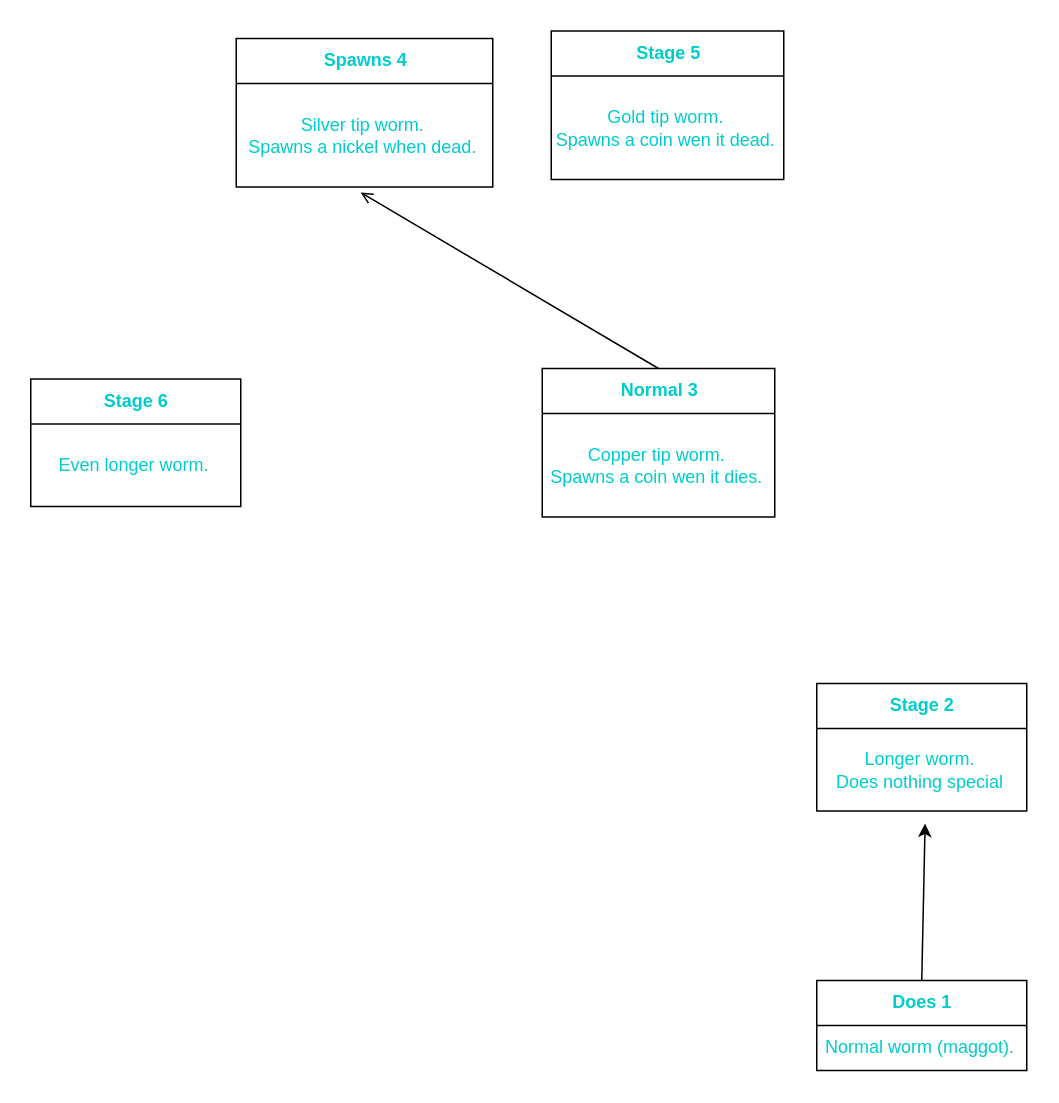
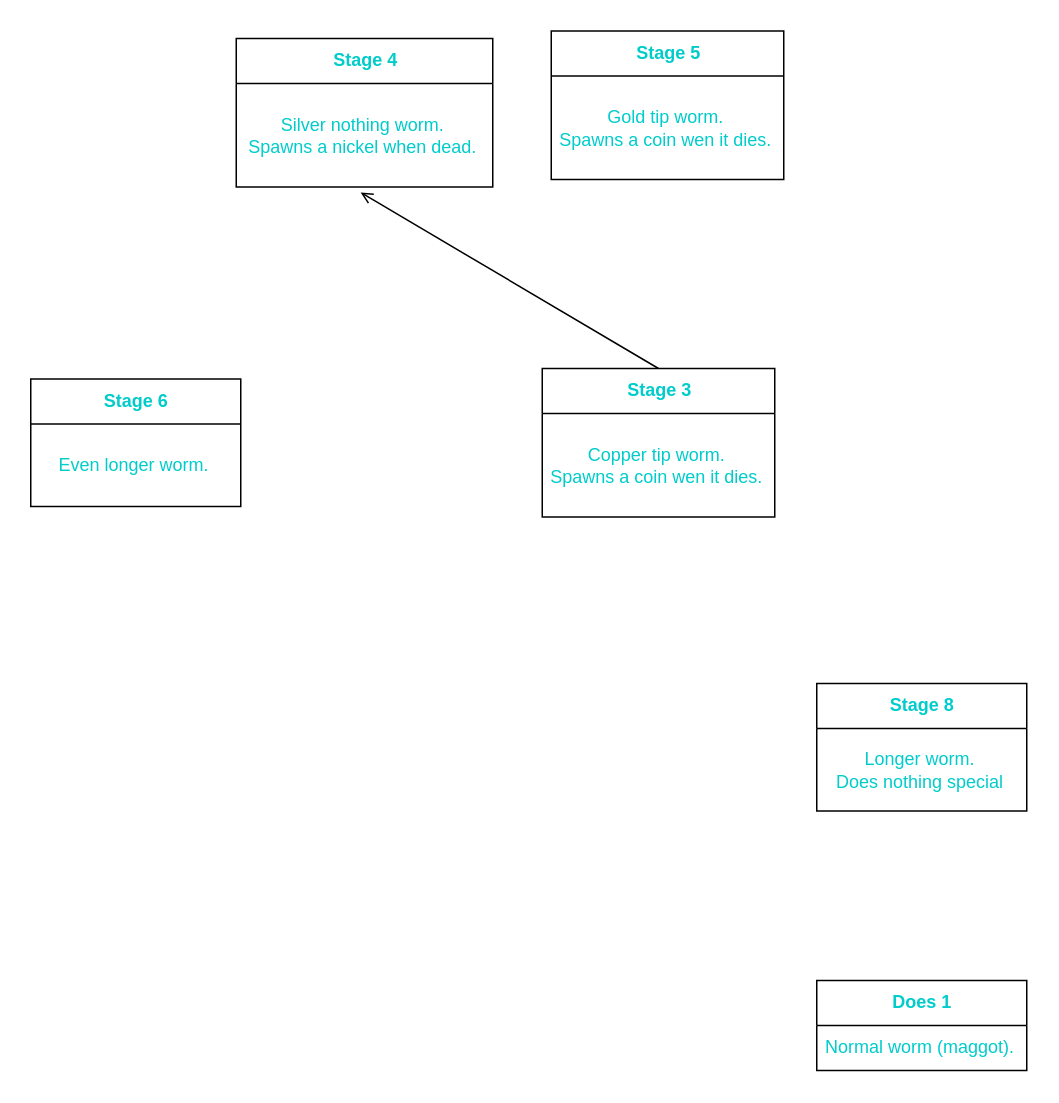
- <mxCell id="10" value="&lt;b&gt;Spawns 4&lt;/b&gt;" style="swimlane;fontStyle=0;childLayout=stackLayout;horizontal=1;startSize=30;horizontalStack=0;resizeParent=1;resizeParentMax=0;resizeLast=0;collapsible=1;marginBottom=0;fontColor=#00CCCC;html=1;" vertex="1" parent="1"><mxGeometry x="157" y="25" width="171" height="99" as="geometry"><mxRectangle x="592" y="223" width="70" height="30" as="alternateBounds" /></mxGeometry></mxCell>
+ <mxCell id="10" value="&lt;b&gt;Stage 4&lt;/b&gt;" style="swimlane;fontStyle=0;childLayout=stackLayout;horizontal=1;startSize=30;horizontalStack=0;resizeParent=1;resizeParentMax=0;resizeLast=0;collapsible=1;marginBottom=0;fontColor=#00CCCC;html=1;" vertex="1" parent="1"><mxGeometry x="157" y="25" width="171" height="99" as="geometry"><mxRectangle x="592" y="223" width="70" height="30" as="alternateBounds" /></mxGeometry></mxCell>
- <mxCell id="13" value="Gold tip worm.&lt;br&gt;Spawns a coin wen it dead." style="text;strokeColor=none;fillColor=none;align=center;verticalAlign=middle;spacingLeft=4;spacingRight=4;overflow=width;points=[[0,0.5],[1,0.5]];portConstraint=eastwest;rotatable=0;fontColor=#00CCCC;html=1;labelPadding=30;" vertex="1" parent="12"><mxGeometry y="30" width="155" height="69" as="geometry" /></mxCell>
+ <mxCell id="13" value="Gold tip worm.&lt;br&gt;Spawns a coin wen it dies." style="text;strokeColor=none;fillColor=none;align=center;verticalAlign=middle;spacingLeft=4;spacingRight=4;overflow=width;points=[[0,0.5],[1,0.5]];portConstraint=eastwest;rotatable=0;fontColor=#00CCCC;html=1;labelPadding=30;" vertex="1" parent="12"><mxGeometry y="30" width="155" height="69" as="geometry" /></mxCell>
- <mxCell id="11" value="Silver tip worm.&lt;br&gt;Spawns a nickel when dead." style="text;strokeColor=none;fillColor=none;align=center;verticalAlign=middle;spacingLeft=4;spacingRight=4;overflow=width;points=[[0,0.5],[1,0.5]];portConstraint=eastwest;rotatable=0;fontColor=#00CCCC;html=1;labelPadding=30;" vertex="1" parent="10"><mxGeometry y="30" width="171" height="69" as="geometry" /></mxCell>
+ <mxCell id="11" value="Silver nothing worm.&lt;br&gt;Spawns a nickel when dead." style="text;strokeColor=none;fillColor=none;align=center;verticalAlign=middle;spacingLeft=4;spacingRight=4;overflow=width;points=[[0,0.5],[1,0.5]];portConstraint=eastwest;rotatable=0;fontColor=#00CCCC;html=1;labelPadding=30;" vertex="1" parent="10"><mxGeometry y="30" width="171" height="69" as="geometry" /></mxCell>
- <mxCell id="8" value="&lt;b&gt;Normal 3&lt;/b&gt;" style="swimlane;fontStyle=0;childLayout=stackLayout;horizontal=1;startSize=30;horizontalStack=0;resizeParent=1;resizeParentMax=0;resizeLast=0;collapsible=1;marginBottom=0;fontColor=#00CCCC;html=1;" vertex="1" parent="1"><mxGeometry x="361" y="245" width="155" height="99" as="geometry"><mxRectangle x="592" y="223" width="70" height="30" as="alternateBounds" /></mxGeometry></mxCell>
+ <mxCell id="8" value="&lt;b&gt;Stage 3&lt;/b&gt;" style="swimlane;fontStyle=0;childLayout=stackLayout;horizontal=1;startSize=30;horizontalStack=0;resizeParent=1;resizeParentMax=0;resizeLast=0;collapsible=1;marginBottom=0;fontColor=#00CCCC;html=1;" vertex="1" parent="1"><mxGeometry x="361" y="245" width="155" height="99" as="geometry"><mxRectangle x="592" y="223" width="70" height="30" as="alternateBounds" /></mxGeometry></mxCell>
- <mxCell id="5" value="&lt;b&gt;Stage 2&lt;/b&gt;" style="swimlane;fontStyle=0;childLayout=stackLayout;horizontal=1;startSize=30;horizontalStack=0;resizeParent=1;resizeParentMax=0;resizeLast=0;collapsible=1;marginBottom=0;fontColor=#00CCCC;html=1;" vertex="1" parent="1"><mxGeometry x="544" y="455" width="140" height="85" as="geometry"><mxRectangle x="592" y="223" width="70" height="30" as="alternateBounds" /></mxGeometry></mxCell>
+ <mxCell id="5" value="&lt;b&gt;Stage 8&lt;/b&gt;" style="swimlane;fontStyle=0;childLayout=stackLayout;horizontal=1;startSize=30;horizontalStack=0;resizeParent=1;resizeParentMax=0;resizeLast=0;collapsible=1;marginBottom=0;fontColor=#00CCCC;html=1;" vertex="1" parent="1"><mxGeometry x="544" y="455" width="140" height="85" as="geometry"><mxRectangle x="592" y="223" width="70" height="30" as="alternateBounds" /></mxGeometry></mxCell>
- <mxCell id="2" style="edgeStyle=none;html=1;exitX=0.5;exitY=0;exitDx=0;exitDy=0;fontColor=#00CCCC;entryX=0.516;entryY=1.153;entryDx=0;entryDy=0;entryPerimeter=0;" edge="1" parent="1" source="3" target="6"><mxGeometry relative="1" as="geometry"><mxPoint x="655" y="583" as="targetPoint" /></mxGeometry></mxCell>
